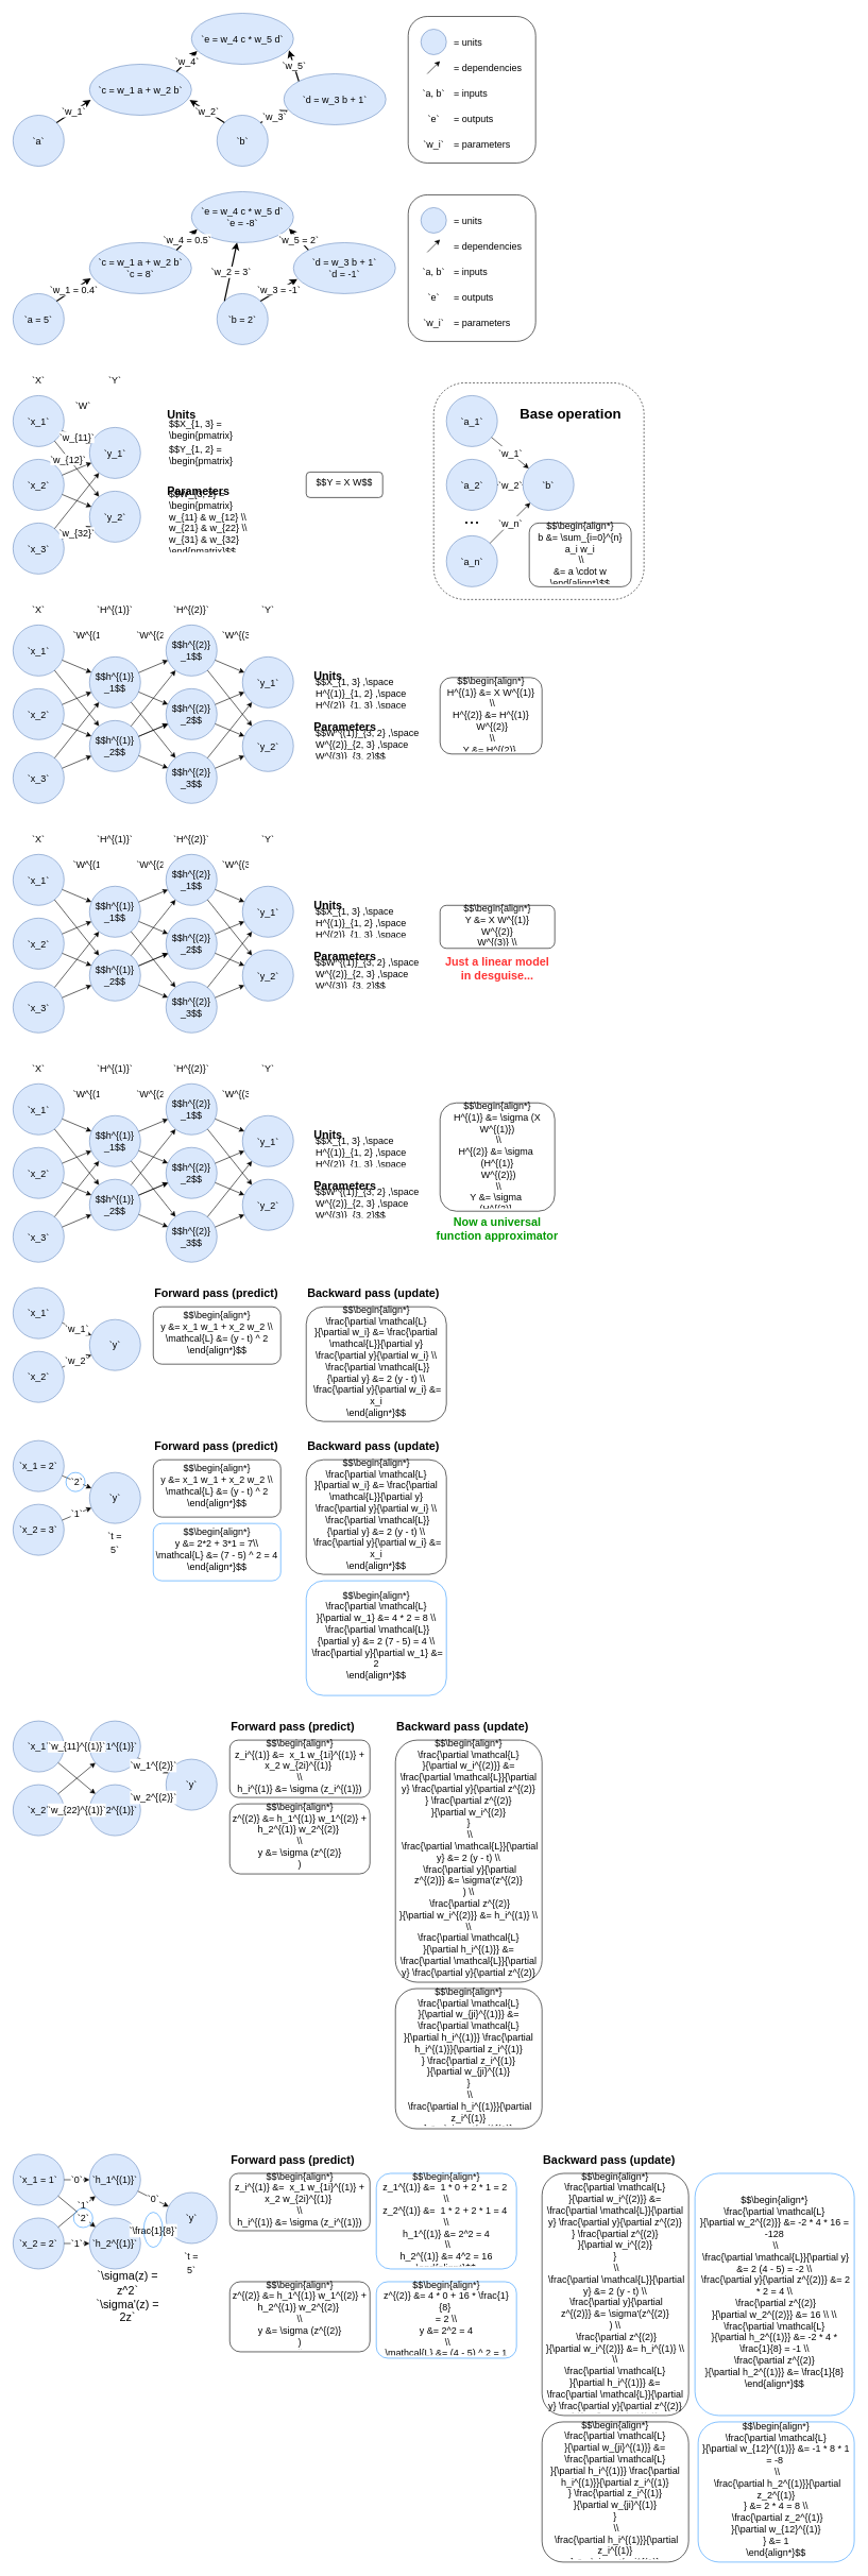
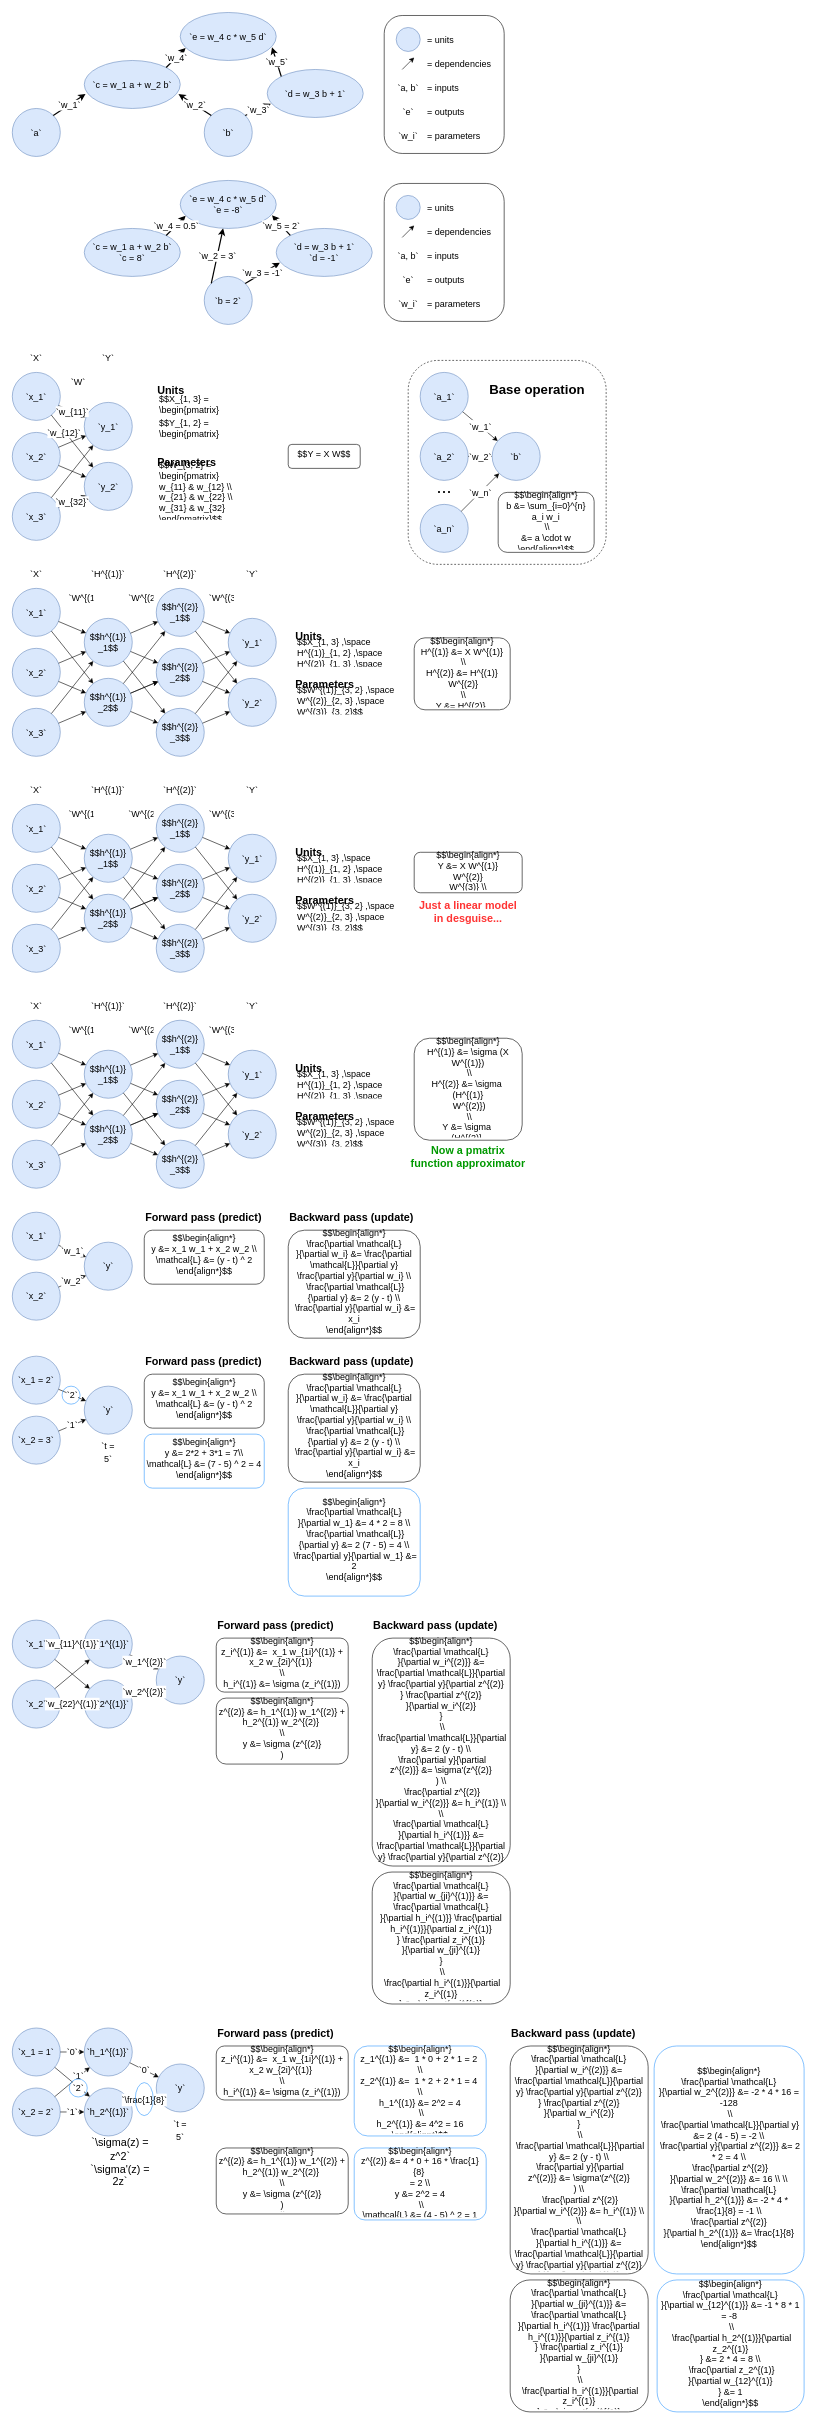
- <mxCell id="43" value="&lt;font style=&quot;font-size: 15px&quot;&gt;`w_1 = 0.4`&lt;/font&gt;" style="rounded=0;orthogonalLoop=1;jettySize=auto;html=1;exitX=1;exitY=0;exitDx=0;exitDy=0;entryX=0.013;entryY=0.7;entryDx=0;entryDy=0;entryPerimeter=0;fontSize=12;strokeWidth=2;" edge="1" parent="39" source="40" target="42"><mxGeometry relative="1" as="geometry" /></mxCell>
- <mxCell id="40" value="&lt;font style=&quot;font-size: 15px&quot;&gt;`a = 5`&lt;br style=&quot;font-size: 12px&quot;&gt;&lt;/font&gt;" style="ellipse;whiteSpace=wrap;html=1;aspect=fixed;fillColor=#dae8fc;strokeColor=#6c8ebf;fontSize=12;" vertex="1" parent="39"><mxGeometry y="160" width="80" height="80" as="geometry" /></mxCell>
- <mxCell id="228" value="&lt;b&gt;&lt;font color=&quot;#009900&quot;&gt;Now a universal function approximator&lt;/font&gt;&lt;/b&gt;" style="text;html=1;strokeColor=none;fillColor=none;align=center;verticalAlign=middle;whiteSpace=wrap;rounded=0;dashed=1;fontSize=18;" vertex="1" parent="182"><mxGeometry x="660" y="248" width="200" height="40" as="geometry" /></mxCell>
+ <mxCell id="228" value="&lt;b&gt;&lt;font color=&quot;#009900&quot;&gt;Now a pmatrix function approximator&lt;/font&gt;&lt;/b&gt;" style="text;html=1;strokeColor=none;fillColor=none;align=center;verticalAlign=middle;whiteSpace=wrap;rounded=0;dashed=1;fontSize=18;" vertex="1" parent="182"><mxGeometry x="660" y="248" width="200" height="40" as="geometry" /></mxCell>
